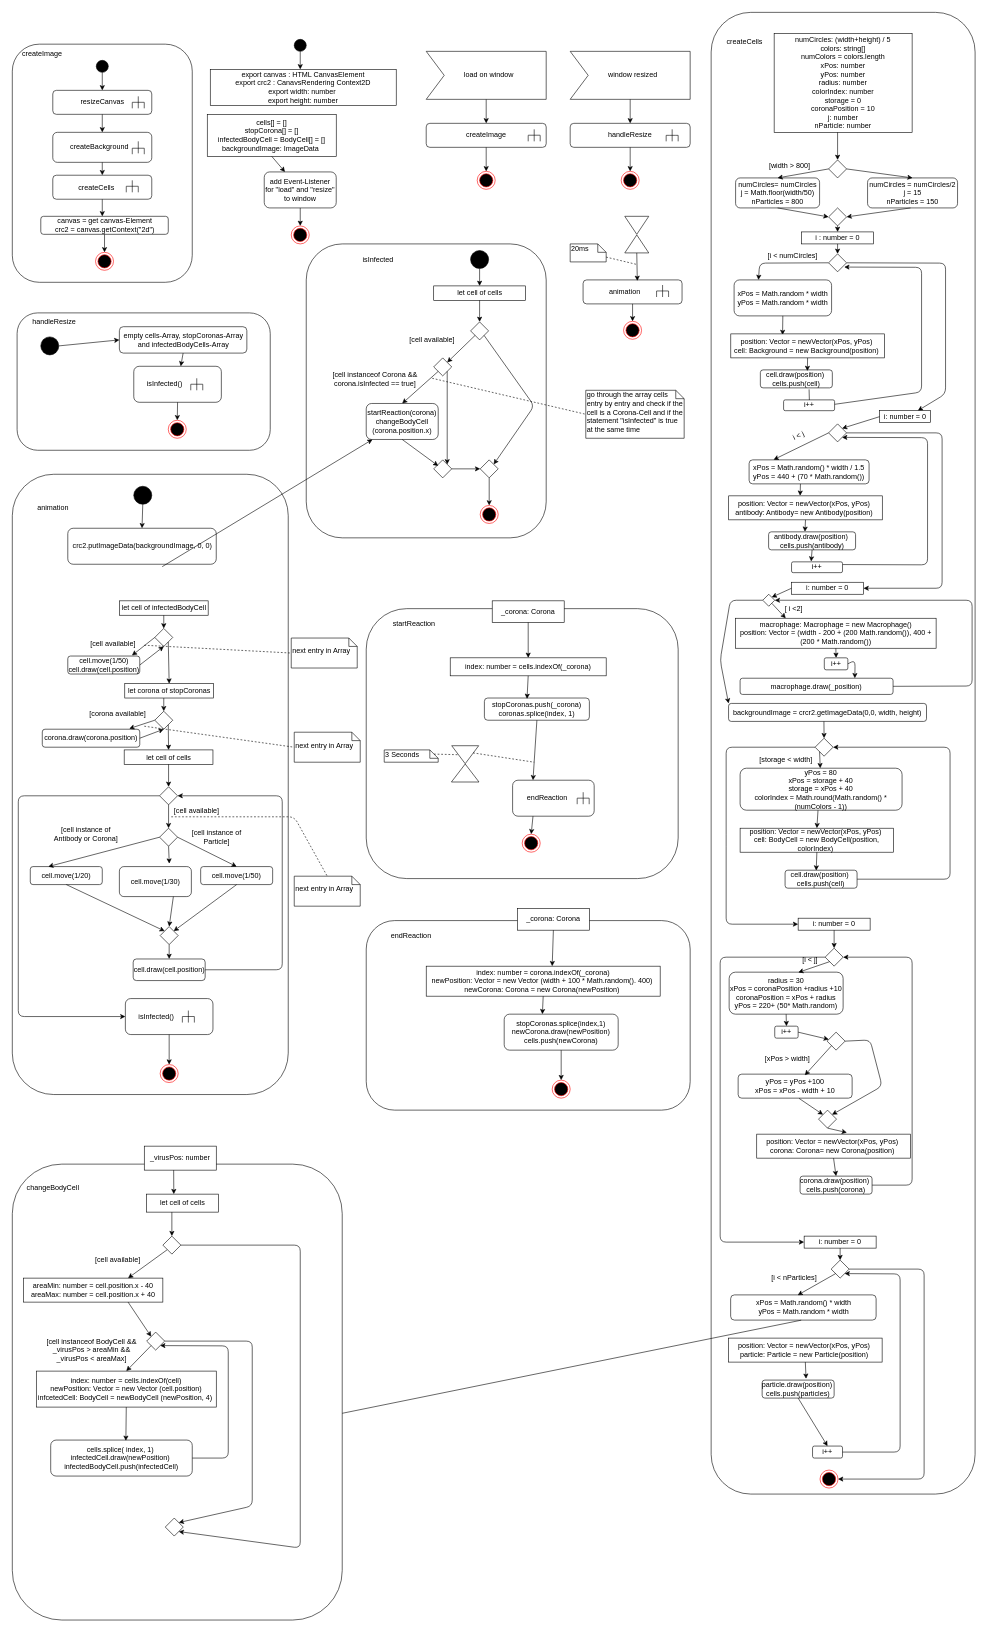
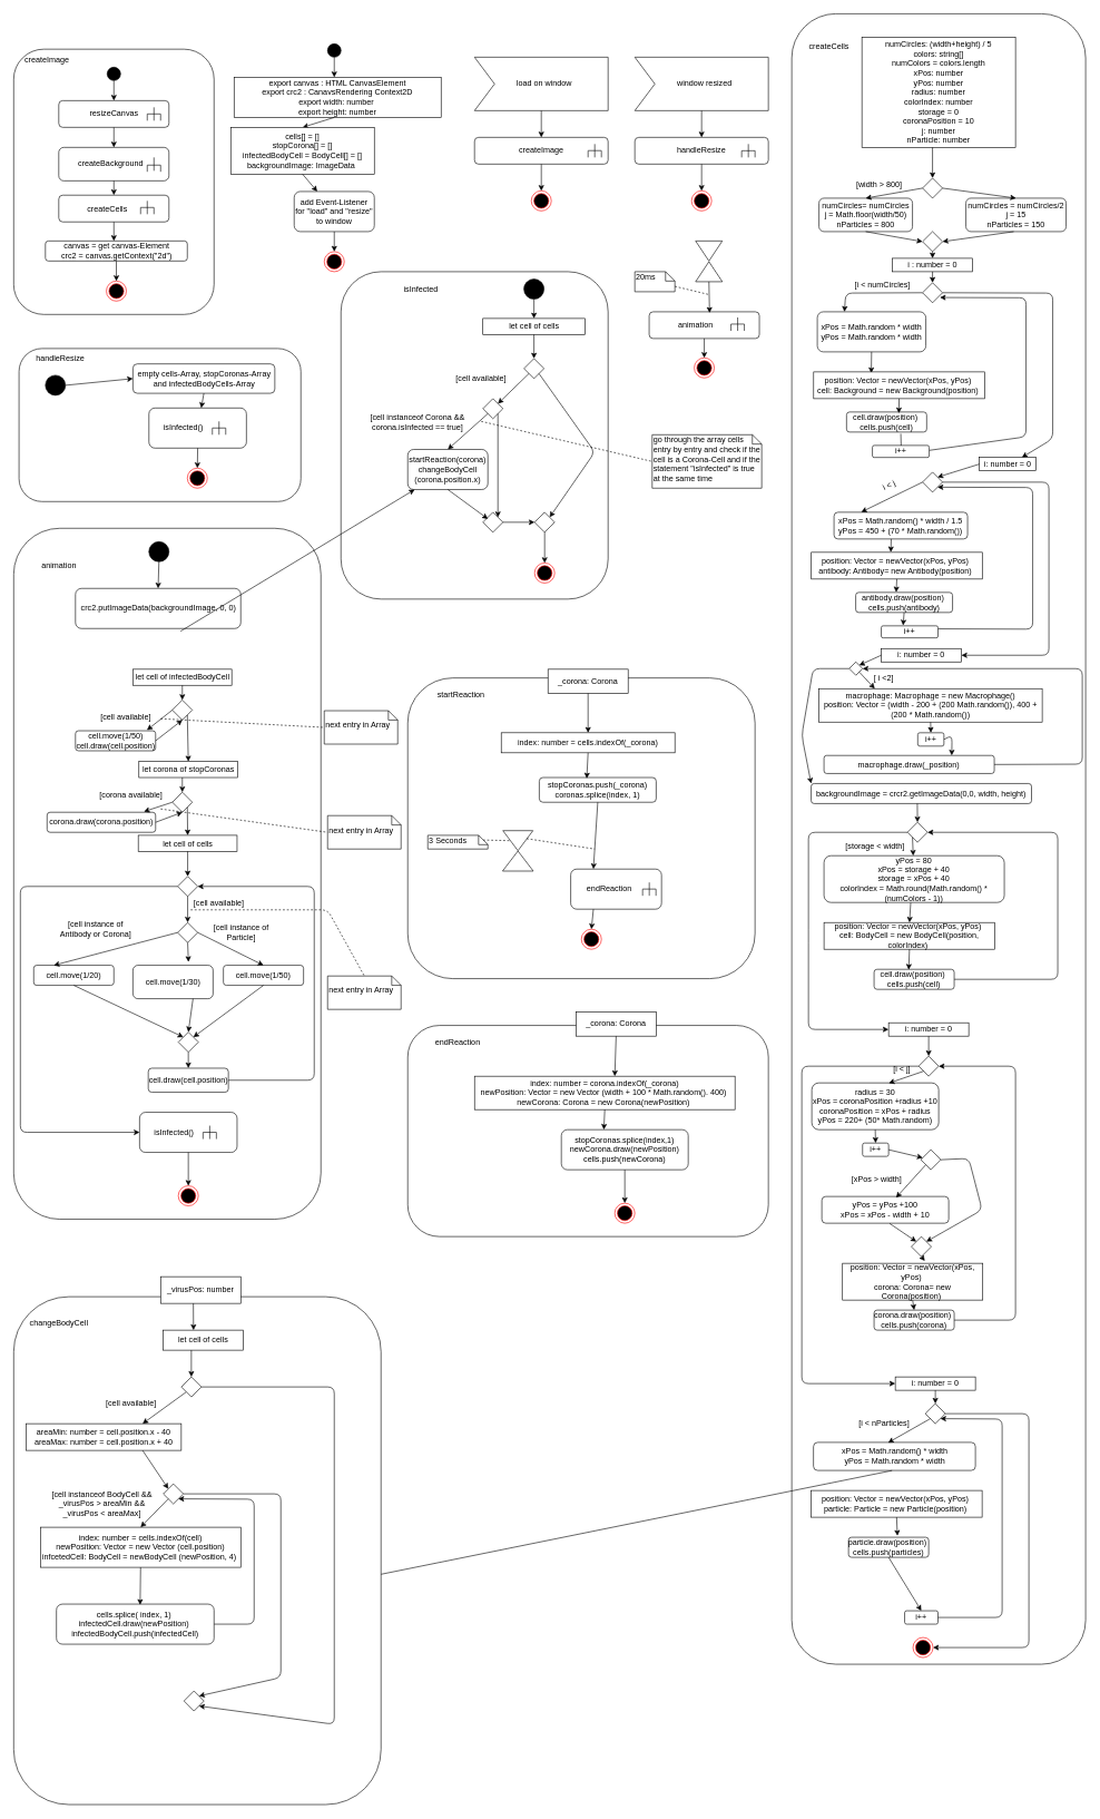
+ <mxCell id="97" value="" style="endArrow=classic;html=1;exitX=0.484;exitY=1.002;exitDx=0;exitDy=0;exitPerimeter=0;entryX=0.5;entryY=0;entryDx=0;entryDy=0;" parent="1" source="93" target="127" edge="1"><mxGeometry width="50" height="50" relative="1" as="geometry"><mxPoint x="501" y="175" as="sourcePoint" /><mxPoint x="560" y="215" as="targetPoint" /></mxGeometry></mxCell>
- <mxCell id="26" value="xPos = Math.random() * width / 1.5&lt;br&gt;yPos = 440 + (70 * Math.random())" style="rounded=1;whiteSpace=wrap;html=1;fillColor=#FFFFFF;" parent="1" vertex="1"><mxGeometry x="1248.25" y="766" width="200" height="40" as="geometry" /></mxCell>
+ <mxCell id="26" value="xPos = Math.random() * width / 1.5&lt;br&gt;yPos = 450 + (70 * Math.random())" style="rounded=1;whiteSpace=wrap;html=1;fillColor=#FFFFFF;" parent="1" vertex="1"><mxGeometry x="1248.25" y="766" width="200" height="40" as="geometry" /></mxCell>
- <mxCell id="146" value="position: Vector = newVector(xPos, yPos)&amp;nbsp;&lt;br&gt;corona: Corona= new Corona(position)&amp;nbsp;" style="rounded=0;whiteSpace=wrap;html=1;" parent="1" vertex="1"><mxGeometry x="1261" y="1890" width="256" height="40" as="geometry" /></mxCell>
+ <mxCell id="146" value="position: Vector = newVector(xPos, yPos)&amp;nbsp;&lt;br&gt;corona: Corona= new Corona(position)&amp;nbsp;" style="rounded=0;whiteSpace=wrap;html=1;" parent="1" vertex="1"><mxGeometry x="1261" y="1890" width="210" height="55" as="geometry" /></mxCell>
- <mxCell id="147" value="corona.draw(position)&amp;nbsp;&lt;br&gt;cells.push(corona)" style="rounded=1;whiteSpace=wrap;html=1;" parent="1" vertex="1"><mxGeometry x="1333.25" y="1960" width="120" height="30" as="geometry" /></mxCell>
+ <mxCell id="147" value="corona.draw(position)&amp;nbsp;&lt;br&gt;cells.push(corona)" style="rounded=1;whiteSpace=wrap;html=1;" parent="1" vertex="1"><mxGeometry x="1308.25" y="1960" width="120" height="30" as="geometry" /></mxCell>
